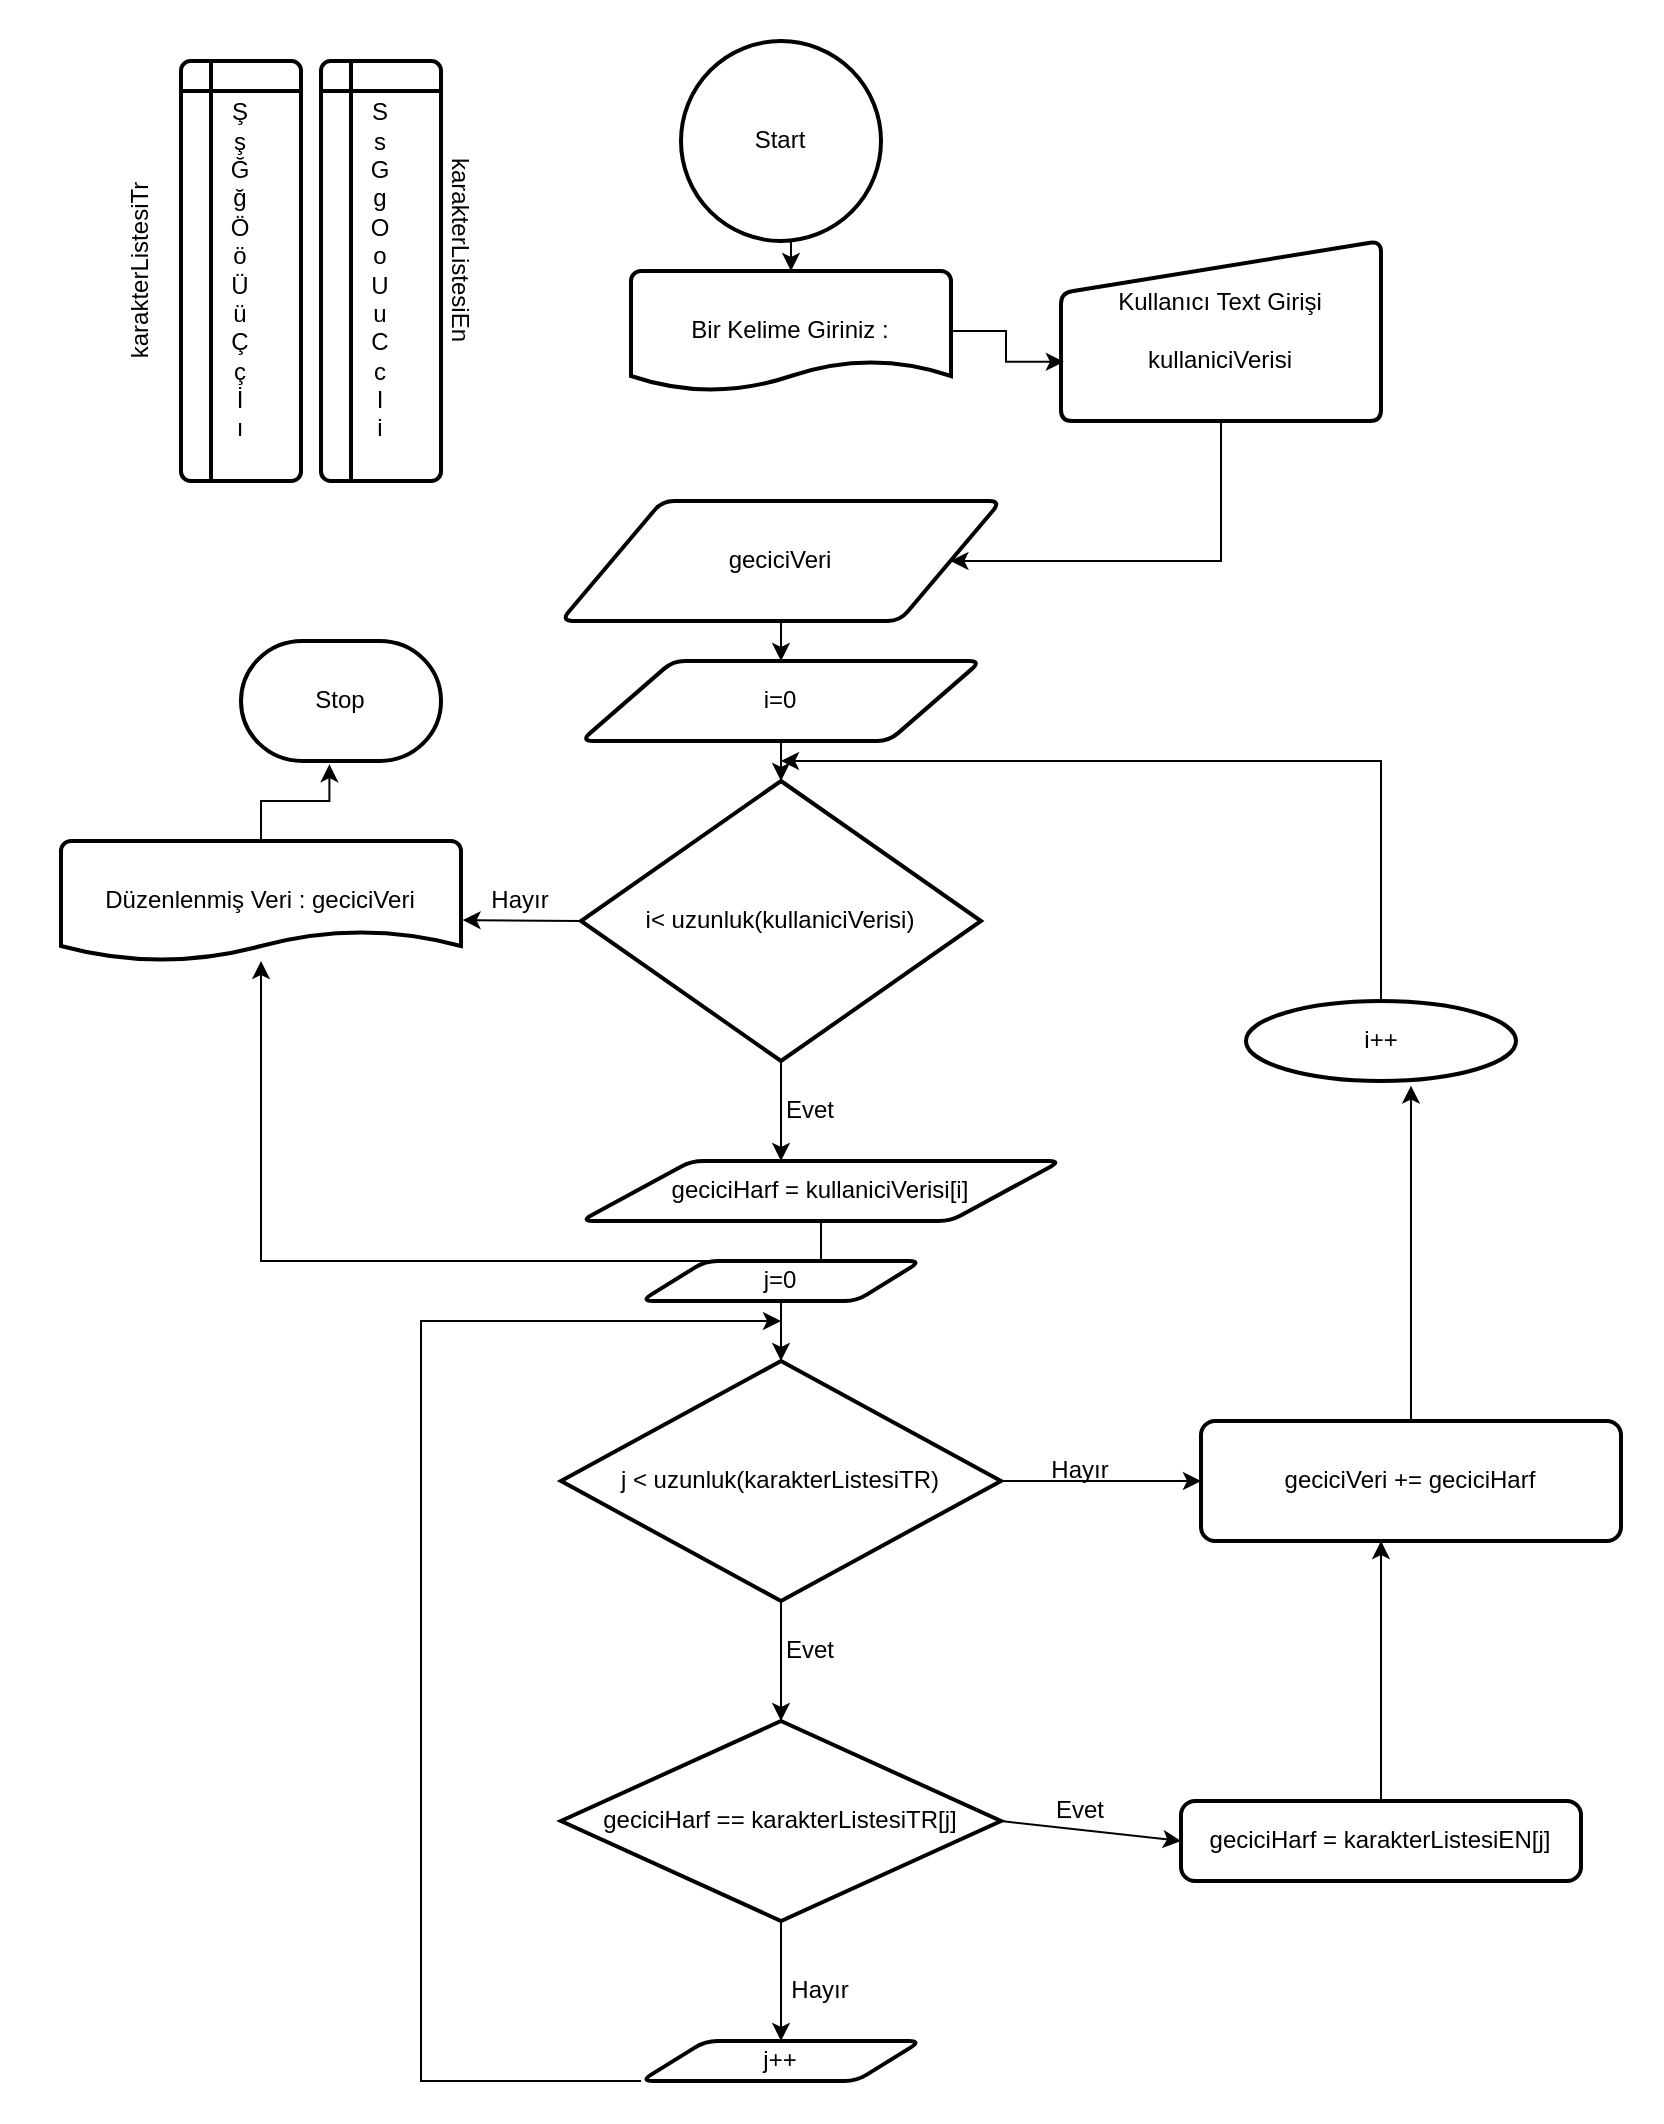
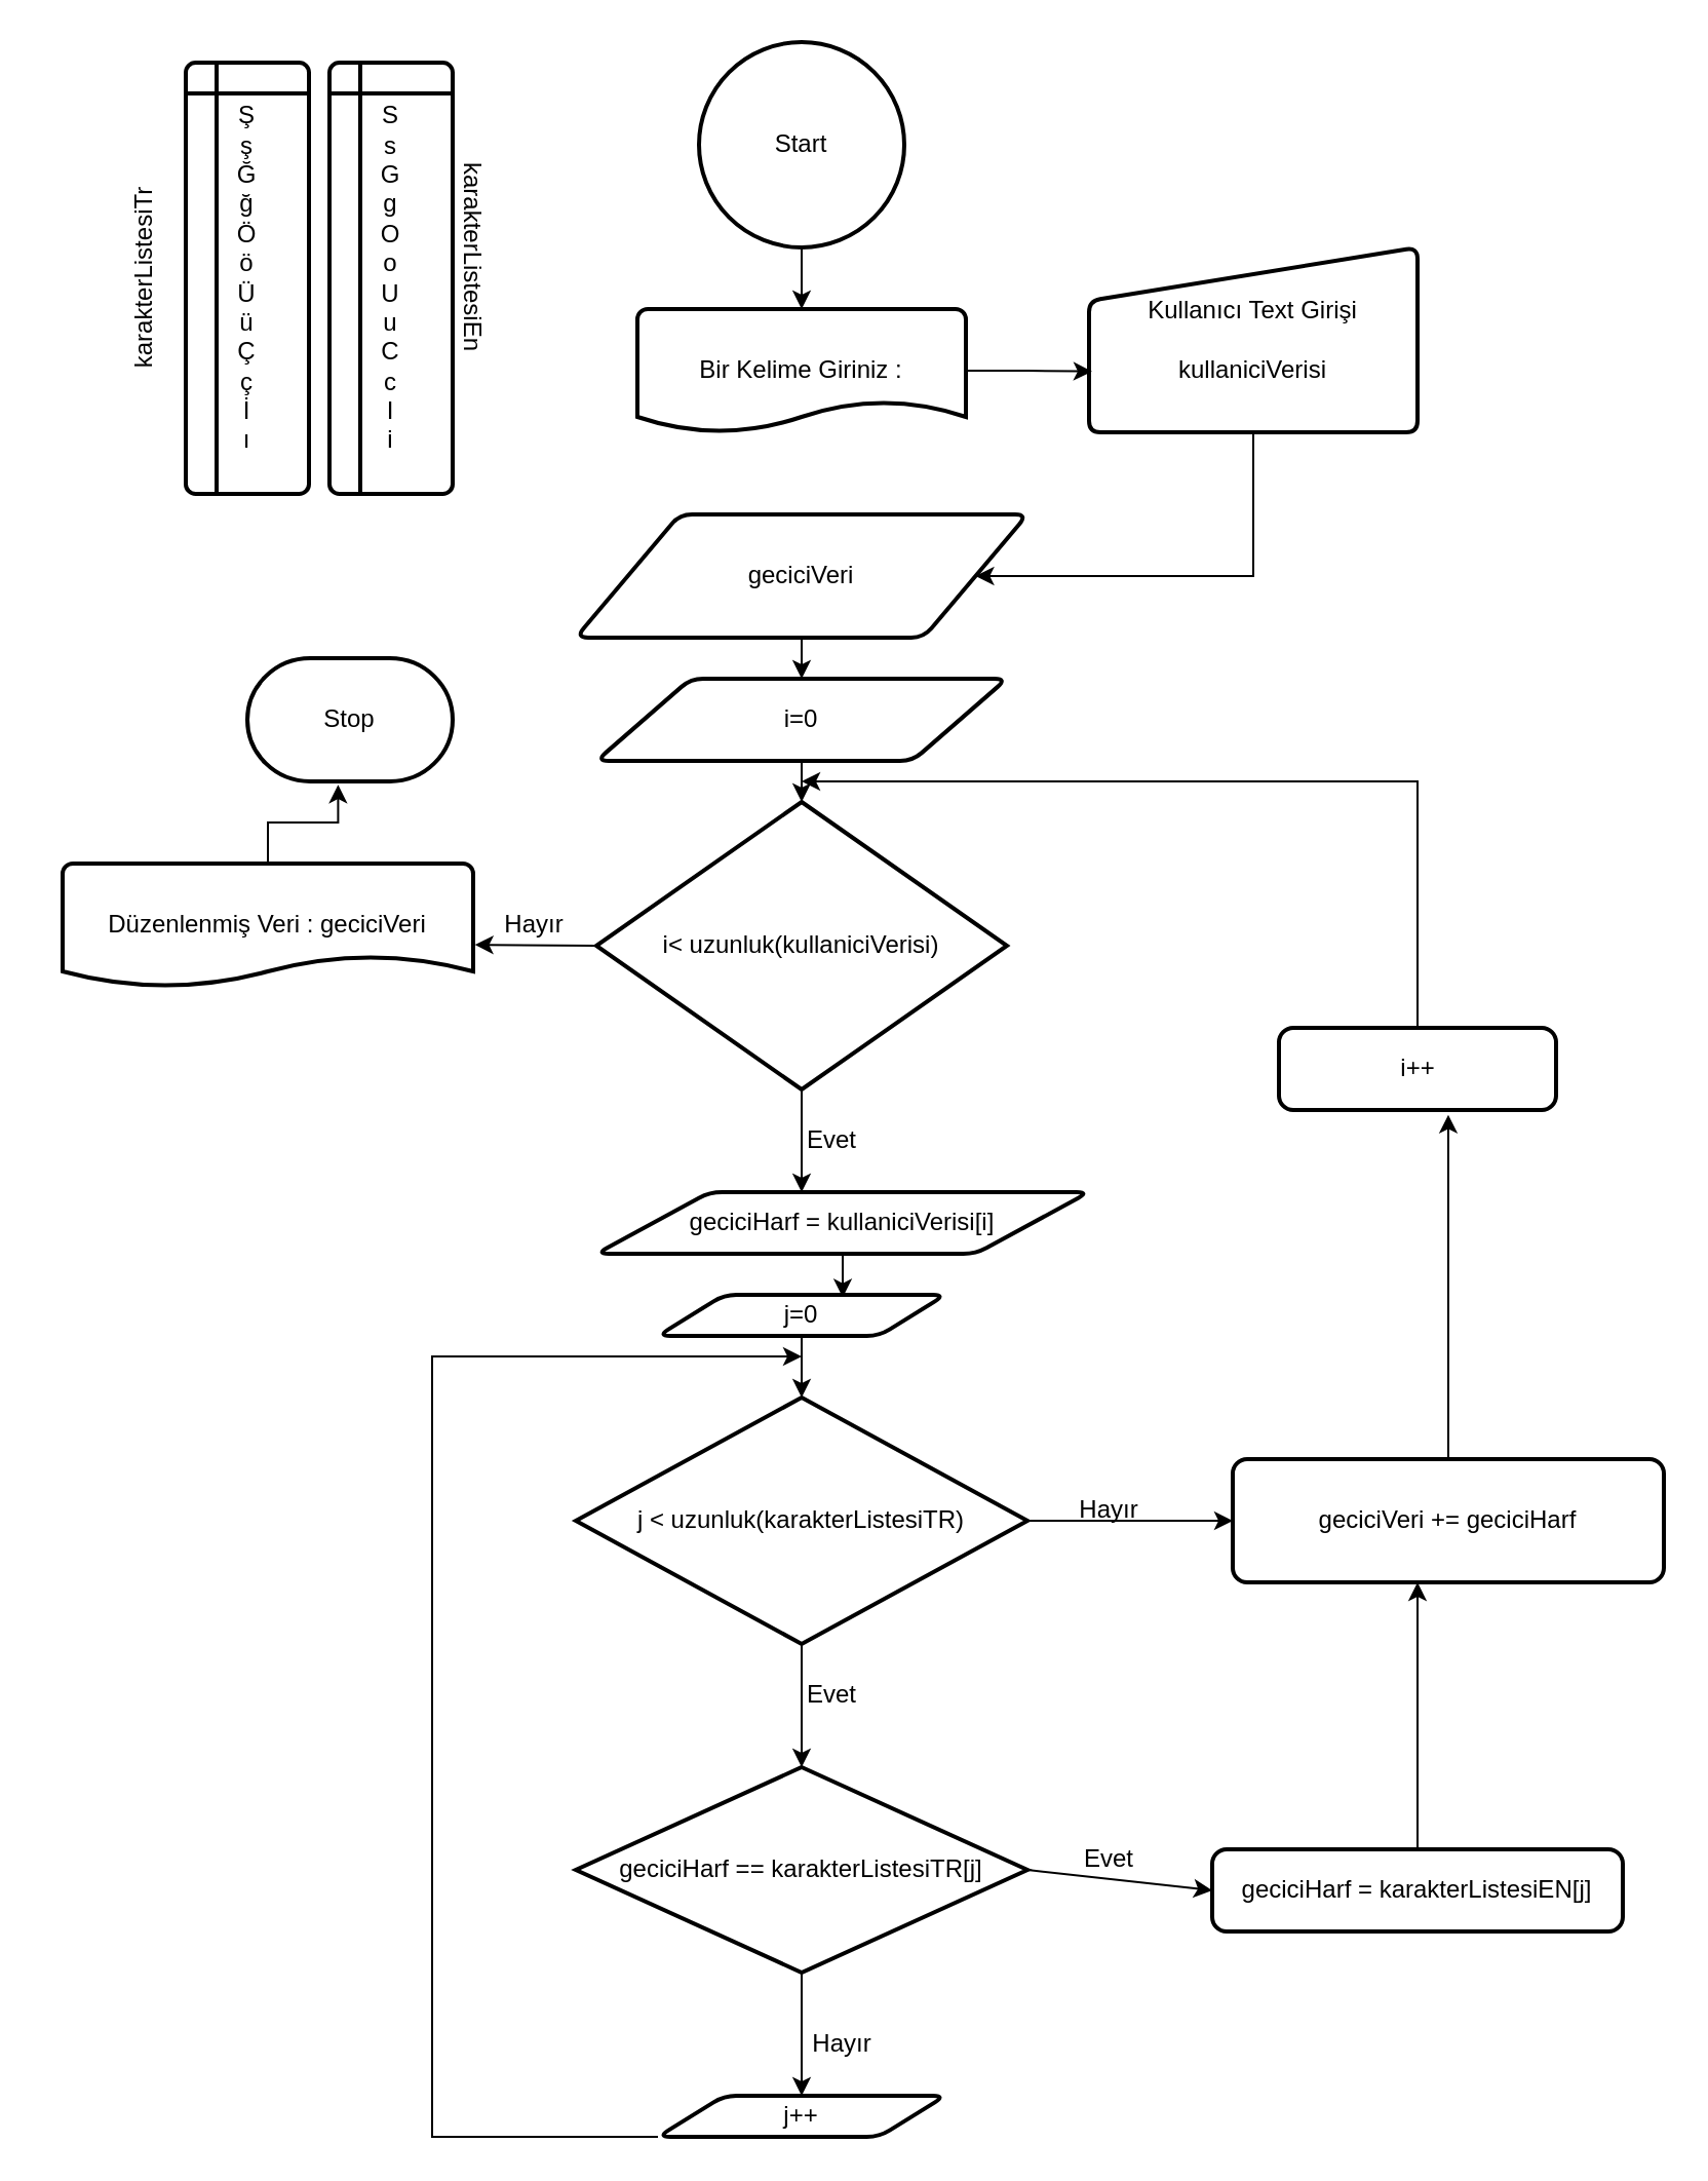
- <mxCell id="9" value="Bir Kelime Giriniz :" style="strokeWidth=2;html=1;shape=mxgraph.flowchart.document2;whiteSpace=wrap;size=0.25;" vertex="1" parent="1"><mxGeometry x="315" y="135" width="160" height="60" as="geometry" /></mxCell>
+ <mxCell id="9" value="Bir Kelime Giriniz :" style="strokeWidth=2;html=1;shape=mxgraph.flowchart.document2;whiteSpace=wrap;size=0.25;" vertex="1" parent="1"><mxGeometry x="310" y="150" width="160" height="60" as="geometry" /></mxCell>
- <mxCell id="43" value="i++" style="ellipse;whiteSpace=wrap;html=1;absoluteArcSize=1;arcSize=14;strokeWidth=2;" vertex="1" parent="1"><mxGeometry x="622.5" y="500" width="135" height="40" as="geometry" /></mxCell>
+ <mxCell id="43" value="i++" style="rounded=1;whiteSpace=wrap;html=1;absoluteArcSize=1;arcSize=14;strokeWidth=2;" vertex="1" parent="1"><mxGeometry x="622.5" y="500" width="135" height="40" as="geometry" /></mxCell>
- <mxCell id="17" style="edgeStyle=orthogonalEdgeStyle;rounded=0;orthogonalLoop=1;jettySize=auto;html=1;exitX=0.5;exitY=1;exitDx=0;exitDy=0;" edge="1" parent="1" source="18" target="40"><mxGeometry relative="1" as="geometry" /></mxCell>
+ <mxCell id="17" style="edgeStyle=orthogonalEdgeStyle;rounded=0;orthogonalLoop=1;jettySize=auto;html=1;exitX=0.5;exitY=1;exitDx=0;exitDy=0;entryX=0.643;entryY=0.064;entryDx=0;entryDy=0;entryPerimeter=0;" edge="1" parent="1" source="18" target="20"><mxGeometry relative="1" as="geometry" /></mxCell>
